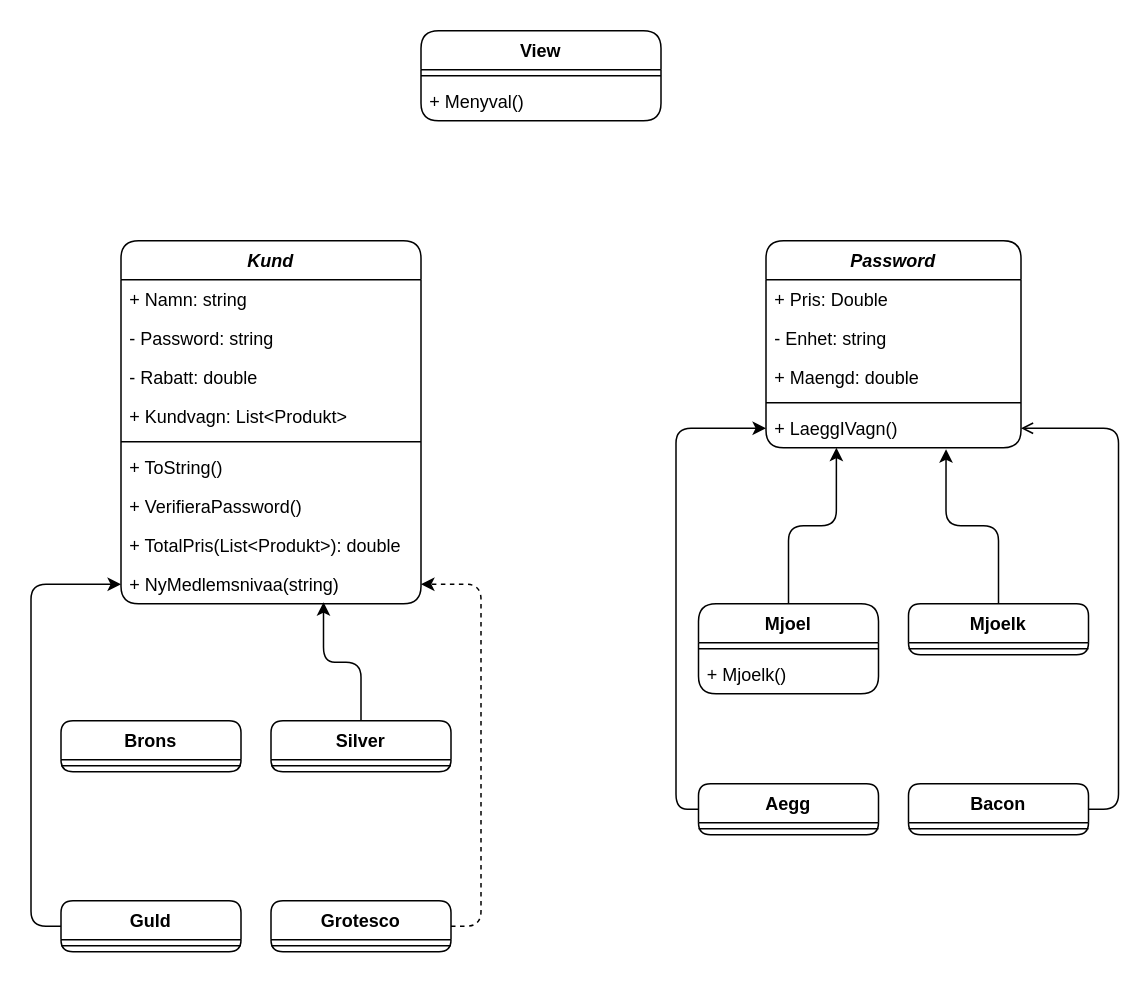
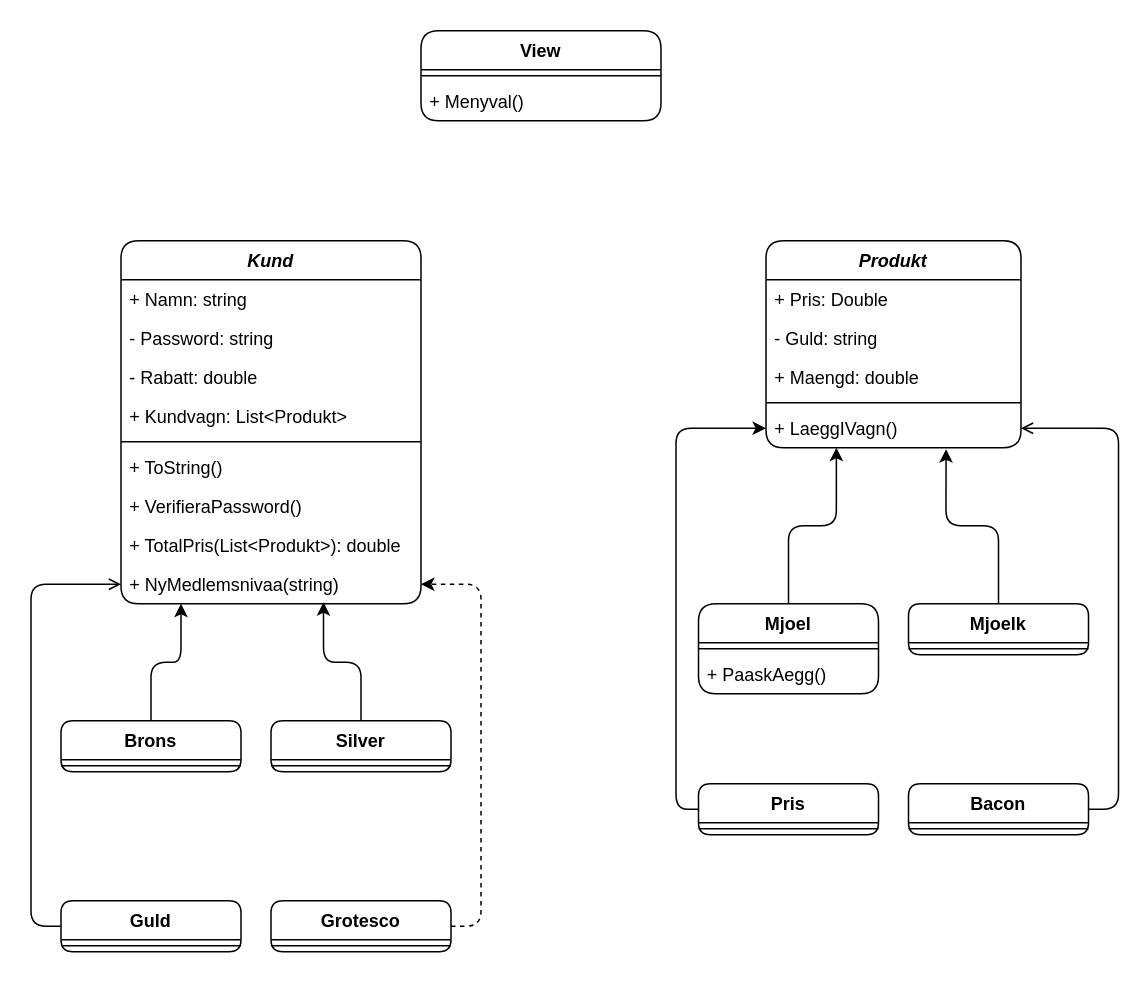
- <mxCell id="5" value="Password" style="swimlane;fontStyle=3;align=center;verticalAlign=top;childLayout=stackLayout;horizontal=1;startSize=26;horizontalStack=0;resizeParent=1;resizeParentMax=0;resizeLast=0;collapsible=1;marginBottom=0;rounded=1;" parent="1" vertex="1"><mxGeometry x="510" y="160" width="170" height="138" as="geometry" /></mxCell>
+ <mxCell id="5" value="Produkt" style="swimlane;fontStyle=3;align=center;verticalAlign=top;childLayout=stackLayout;horizontal=1;startSize=26;horizontalStack=0;resizeParent=1;resizeParentMax=0;resizeLast=0;collapsible=1;marginBottom=0;rounded=1;" parent="1" vertex="1"><mxGeometry x="510" y="160" width="170" height="138" as="geometry" /></mxCell>
- <mxCell id="7" value="- Enhet: string" style="text;strokeColor=none;fillColor=none;align=left;verticalAlign=top;spacingLeft=4;spacingRight=4;overflow=hidden;rotatable=0;points=[[0,0.5],[1,0.5]];portConstraint=eastwest;rounded=1;" vertex="1" parent="5"><mxGeometry y="52" width="170" height="26" as="geometry" /></mxCell>
+ <mxCell id="7" value="- Guld: string" style="text;strokeColor=none;fillColor=none;align=left;verticalAlign=top;spacingLeft=4;spacingRight=4;overflow=hidden;rotatable=0;points=[[0,0.5],[1,0.5]];portConstraint=eastwest;rounded=1;" vertex="1" parent="5"><mxGeometry y="52" width="170" height="26" as="geometry" /></mxCell>
- <mxCell id="32" style="edgeStyle=orthogonalEdgeStyle;rounded=1;orthogonalLoop=1;jettySize=auto;html=1;entryX=0;entryY=0.5;entryDx=0;entryDy=0;exitX=0;exitY=0.5;exitDx=0;exitDy=0;" edge="1" parent="1" source="27" target="20"><mxGeometry relative="1" as="geometry"><mxPoint x="40" y="639" as="sourcePoint" /><Array as="points"><mxPoint x="20" y="617" /><mxPoint x="20" y="389" /></Array></mxGeometry></mxCell>
+ <mxCell id="32" style="edgeStyle=orthogonalEdgeStyle;rounded=1;orthogonalLoop=1;jettySize=auto;html=1;entryX=0;entryY=0.5;entryDx=0;entryDy=0;exitX=0;exitY=0.5;exitDx=0;exitDy=0;endArrow=open;" edge="1" parent="1" source="27" target="20"><mxGeometry relative="1" as="geometry"><mxPoint x="40" y="639" as="sourcePoint" /><Array as="points"><mxPoint x="20" y="617" /><mxPoint x="20" y="389" /></Array></mxGeometry></mxCell>
+ <mxCell id="21" style="edgeStyle=orthogonalEdgeStyle;rounded=1;orthogonalLoop=1;jettySize=auto;html=1;exitX=0.5;exitY=0;exitDx=0;exitDy=0;entryX=0.2;entryY=1;entryDx=0;entryDy=0;entryPerimeter=0;" edge="1" parent="1" source="22" target="20"><mxGeometry relative="1" as="geometry" /></mxCell>
- <mxCell id="36" value="+ Mjoelk()" style="text;strokeColor=none;fillColor=none;align=left;verticalAlign=top;spacingLeft=4;spacingRight=4;overflow=hidden;rotatable=0;points=[[0,0.5],[1,0.5]];portConstraint=eastwest;rounded=1;" vertex="1" parent="34"><mxGeometry y="34" width="120" height="26" as="geometry" /></mxCell>
+ <mxCell id="36" value="+ PaaskAegg()" style="text;strokeColor=none;fillColor=none;align=left;verticalAlign=top;spacingLeft=4;spacingRight=4;overflow=hidden;rotatable=0;points=[[0,0.5],[1,0.5]];portConstraint=eastwest;rounded=1;" vertex="1" parent="34"><mxGeometry y="34" width="120" height="26" as="geometry" /></mxCell>
- <mxCell id="41" value="Aegg" style="swimlane;fontStyle=1;align=center;verticalAlign=top;childLayout=stackLayout;horizontal=1;startSize=26;horizontalStack=0;resizeParent=1;resizeParentMax=0;resizeLast=0;collapsible=1;marginBottom=0;rounded=1;" vertex="1" parent="1"><mxGeometry x="465" y="522" width="120" height="34" as="geometry" /></mxCell>
+ <mxCell id="41" value="Pris" style="swimlane;fontStyle=1;align=center;verticalAlign=top;childLayout=stackLayout;horizontal=1;startSize=26;horizontalStack=0;resizeParent=1;resizeParentMax=0;resizeLast=0;collapsible=1;marginBottom=0;rounded=1;" vertex="1" parent="1"><mxGeometry x="465" y="522" width="120" height="34" as="geometry" /></mxCell>
